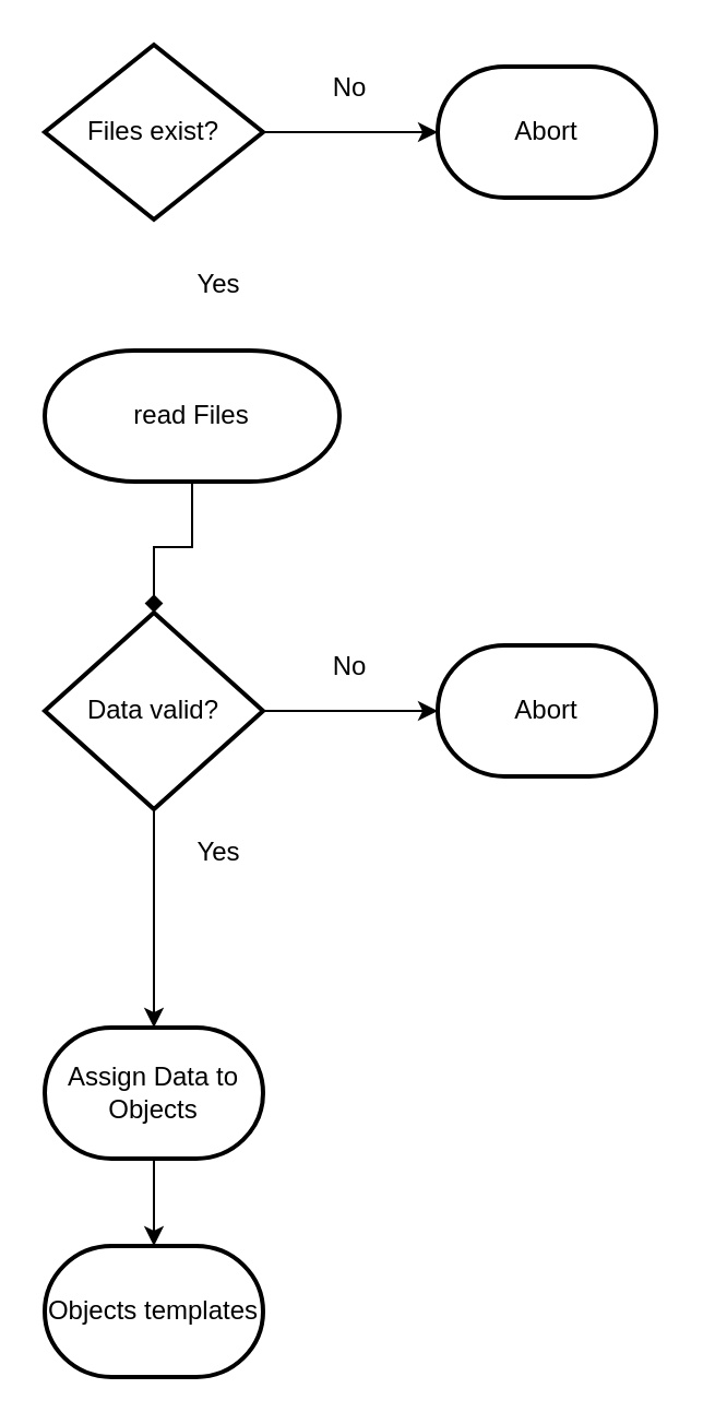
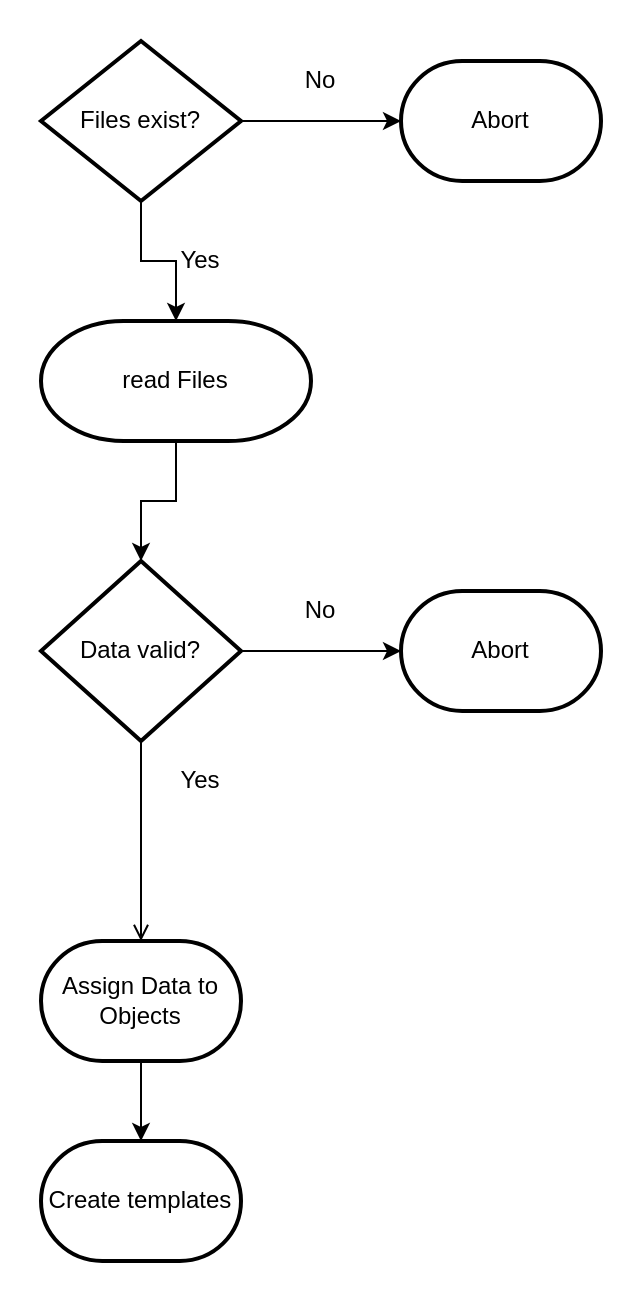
+ <mxCell id="6" value="" style="edgeStyle=orthogonalEdgeStyle;rounded=0;orthogonalLoop=1;jettySize=auto;html=1;" edge="1" parent="1" source="7" target="3"><mxGeometry relative="1" as="geometry" /></mxCell>
- <mxCell id="2" value="" style="edgeStyle=orthogonalEdgeStyle;rounded=0;orthogonalLoop=1;jettySize=auto;html=1;endArrow=diamond;" edge="1" parent="1" source="3" target="11"><mxGeometry relative="1" as="geometry" /></mxCell>
+ <mxCell id="2" value="" style="edgeStyle=orthogonalEdgeStyle;rounded=0;orthogonalLoop=1;jettySize=auto;html=1;" edge="1" parent="1" source="3" target="11"><mxGeometry relative="1" as="geometry" /></mxCell>
- <mxCell id="9" value="" style="edgeStyle=orthogonalEdgeStyle;rounded=0;orthogonalLoop=1;jettySize=auto;html=1;" edge="1" parent="1" source="11" target="5"><mxGeometry relative="1" as="geometry" /></mxCell>
+ <mxCell id="9" value="" style="edgeStyle=orthogonalEdgeStyle;rounded=0;orthogonalLoop=1;jettySize=auto;html=1;endArrow=open;" edge="1" parent="1" source="11" target="5"><mxGeometry relative="1" as="geometry" /></mxCell>
- <mxCell id="13" value="Objects templates" style="strokeWidth=2;html=1;shape=mxgraph.flowchart.terminator;whiteSpace=wrap;" vertex="1" parent="1"><mxGeometry x="20" y="570" width="100" height="60" as="geometry" /></mxCell>
+ <mxCell id="13" value="Create templates" style="strokeWidth=2;html=1;shape=mxgraph.flowchart.terminator;whiteSpace=wrap;" vertex="1" parent="1"><mxGeometry x="20" y="570" width="100" height="60" as="geometry" /></mxCell>
